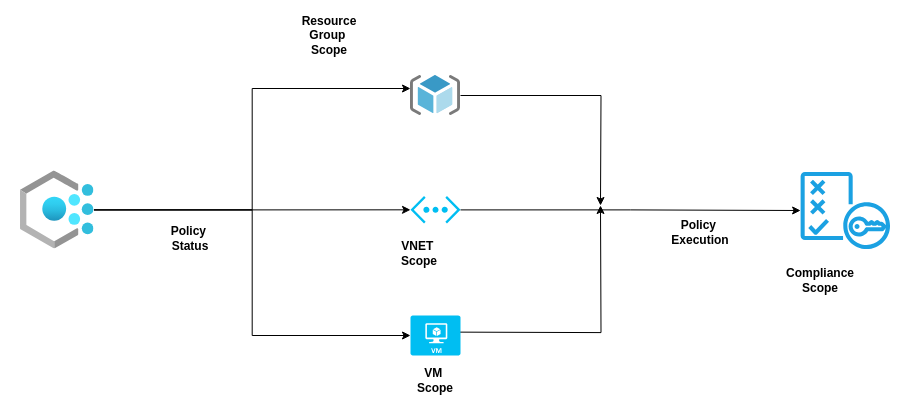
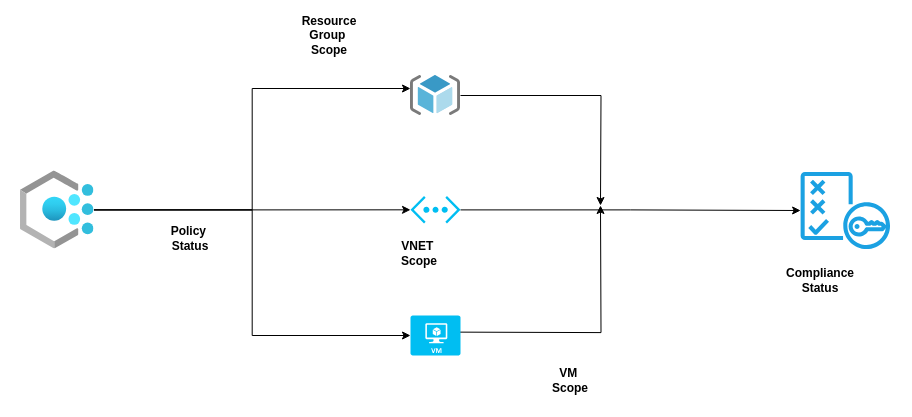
- <mxCell id="18" value="&lt;b&gt;Policy&amp;nbsp;&lt;br&gt;Execution&lt;/b&gt;" style="text;html=1;strokeColor=none;fillColor=none;align=center;verticalAlign=middle;whiteSpace=wrap;rounded=0;" vertex="1" parent="1"><mxGeometry x="670" y="216.51" width="60" height="30" as="geometry" /></mxCell>
- <mxCell id="17" value="&lt;b&gt;Compliance Scope&lt;/b&gt;" style="text;html=1;strokeColor=none;fillColor=none;align=center;verticalAlign=middle;whiteSpace=wrap;rounded=0;" vertex="1" parent="1"><mxGeometry x="790" y="265" width="60" height="30" as="geometry" /></mxCell>
+ <mxCell id="17" value="&lt;b&gt;Compliance Status&lt;/b&gt;" style="text;html=1;strokeColor=none;fillColor=none;align=center;verticalAlign=middle;whiteSpace=wrap;rounded=0;" vertex="1" parent="1"><mxGeometry x="790" y="265" width="60" height="30" as="geometry" /></mxCell>
- <mxCell id="15" value="&lt;b&gt;VM&amp;nbsp;&lt;br&gt;Scope&lt;/b&gt;" style="text;html=1;strokeColor=none;fillColor=none;align=center;verticalAlign=middle;whiteSpace=wrap;rounded=0;" vertex="1" parent="1"><mxGeometry x="405" y="365" width="60" height="30" as="geometry" /></mxCell>
+ <mxCell id="15" value="&lt;b&gt;VM&amp;nbsp;&lt;br&gt;Scope&lt;/b&gt;" style="text;html=1;strokeColor=none;fillColor=none;align=center;verticalAlign=middle;whiteSpace=wrap;rounded=0;" vertex="1" parent="1"><mxGeometry x="540" y="365" width="60" height="30" as="geometry" /></mxCell>
